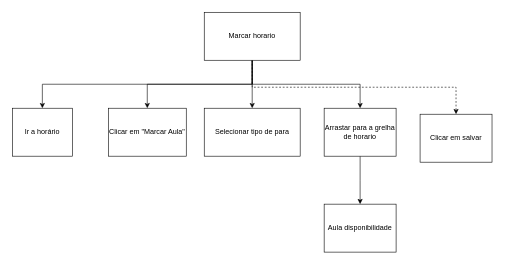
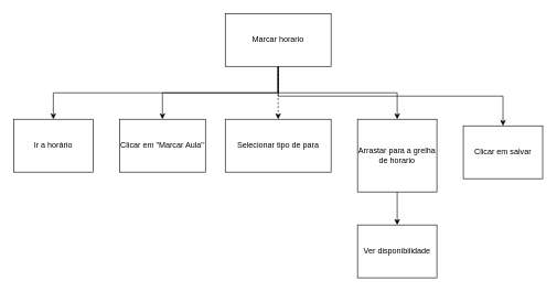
- <mxCell id="6" style="edgeStyle=orthogonalEdgeStyle;rounded=0;orthogonalLoop=1;jettySize=auto;html=1;exitX=0.5;exitY=1;exitDx=0;exitDy=0;entryX=0.5;entryY=0;entryDx=0;entryDy=0;dashed=1;" edge="1" parent="1" source="7" target="13"><mxGeometry relative="1" as="geometry" /></mxCell>
+ <mxCell id="6" style="edgeStyle=orthogonalEdgeStyle;rounded=0;orthogonalLoop=1;jettySize=auto;html=1;exitX=0.5;exitY=1;exitDx=0;exitDy=0;entryX=0.5;entryY=0;entryDx=0;entryDy=0;" edge="1" parent="1" source="7" target="13"><mxGeometry relative="1" as="geometry" /></mxCell>
- <mxCell id="4" style="edgeStyle=orthogonalEdgeStyle;rounded=0;orthogonalLoop=1;jettySize=auto;html=1;exitX=0.5;exitY=1;exitDx=0;exitDy=0;entryX=0.5;entryY=0;entryDx=0;entryDy=0;" edge="1" parent="1" source="7" target="10"><mxGeometry relative="1" as="geometry" /></mxCell>
+ <mxCell id="4" style="edgeStyle=orthogonalEdgeStyle;rounded=0;orthogonalLoop=1;jettySize=auto;html=1;exitX=0.5;exitY=1;exitDx=0;exitDy=0;entryX=0.5;entryY=0;entryDx=0;entryDy=0;dashed=1;" edge="1" parent="1" source="7" target="10"><mxGeometry relative="1" as="geometry" /></mxCell>
- <mxCell id="8" value="Ir a horário" style="rounded=0;whiteSpace=wrap;html=1;" vertex="1" parent="1"><mxGeometry x="20" y="180" width="100" height="80" as="geometry" /></mxCell>
+ <mxCell id="8" value="Ir a horário" style="rounded=0;whiteSpace=wrap;html=1;" vertex="1" parent="1"><mxGeometry y="180" width="120" height="80" as="geometry" x="20" /></mxCell>
- <mxCell id="12" value="Arrastar para a grelha de horario" style="rounded=0;whiteSpace=wrap;html=1;" vertex="1" parent="1"><mxGeometry x="540" y="180" width="120" height="80" as="geometry" /></mxCell>
+ <mxCell id="12" value="Arrastar para a grelha de horario" style="rounded=0;whiteSpace=wrap;html=1;" vertex="1" parent="1"><mxGeometry x="540" y="180" width="120" height="110" as="geometry" /></mxCell>
- <mxCell id="14" value="Aula disponibilidade" style="rounded=0;whiteSpace=wrap;html=1;" vertex="1" parent="1"><mxGeometry x="540" y="340" width="120" height="80" as="geometry" /></mxCell>
+ <mxCell id="14" value="Ver disponibilidade" style="rounded=0;whiteSpace=wrap;html=1;" vertex="1" parent="1"><mxGeometry x="540" y="340" width="120" height="80" as="geometry" /></mxCell>
